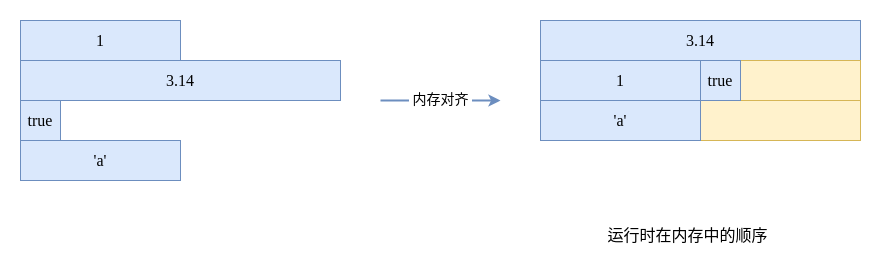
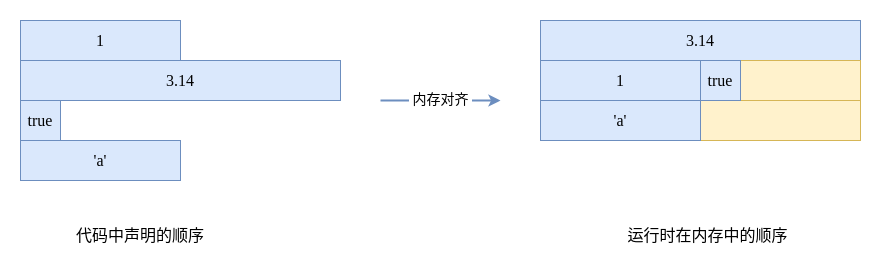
+ <mxCell id="12" value="代码中声明的顺序" style="text;html=1;align=center;verticalAlign=middle;whiteSpace=wrap;rounded=0;fontFamily=Ubuntu;fontSize=16;fontStyle=0;" vertex="1" parent="1"><mxGeometry x="60" y="220" width="160" height="30" as="geometry" /></mxCell>
- <mxCell id="13" value="运行时在内存中的顺序" style="text;html=1;align=center;verticalAlign=middle;whiteSpace=wrap;rounded=0;fontFamily=Ubuntu;fontSize=16;fontStyle=0;" vertex="1" parent="1"><mxGeometry x="605" y="220" width="165" height="30" as="geometry" /></mxCell>
+ <mxCell id="13" value="运行时在内存中的顺序" style="text;html=1;align=center;verticalAlign=middle;whiteSpace=wrap;rounded=0;fontFamily=Ubuntu;fontSize=16;fontStyle=0;" vertex="1" parent="1"><mxGeometry x="625" y="220" width="165" height="30" as="geometry" /></mxCell>
